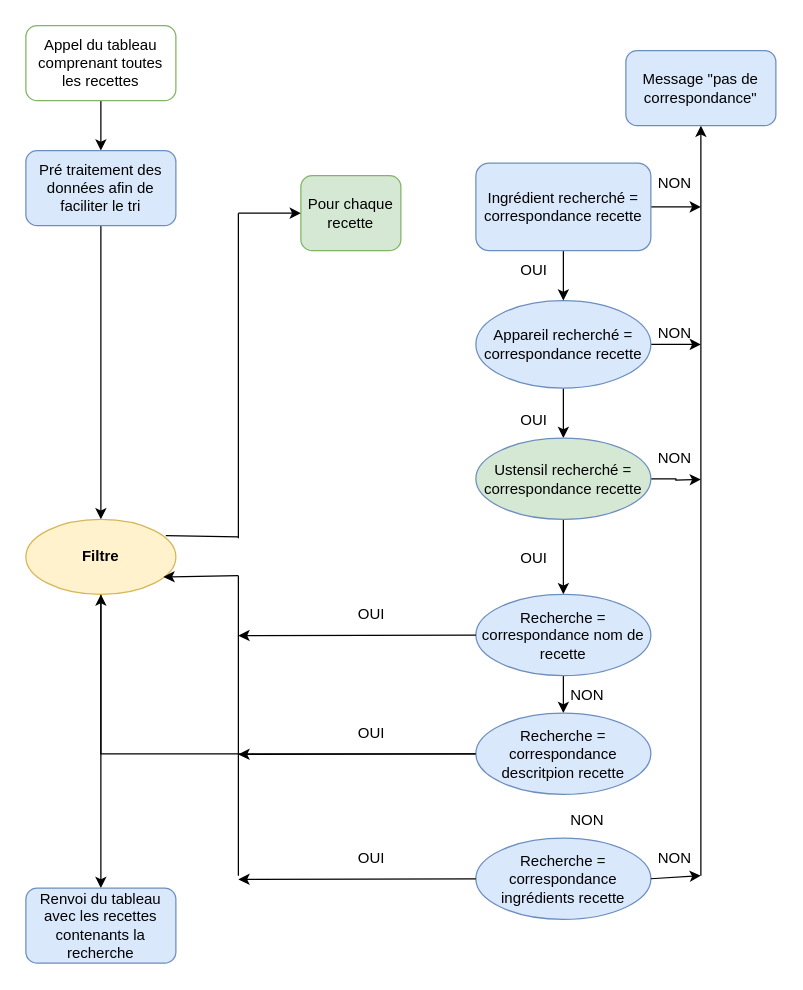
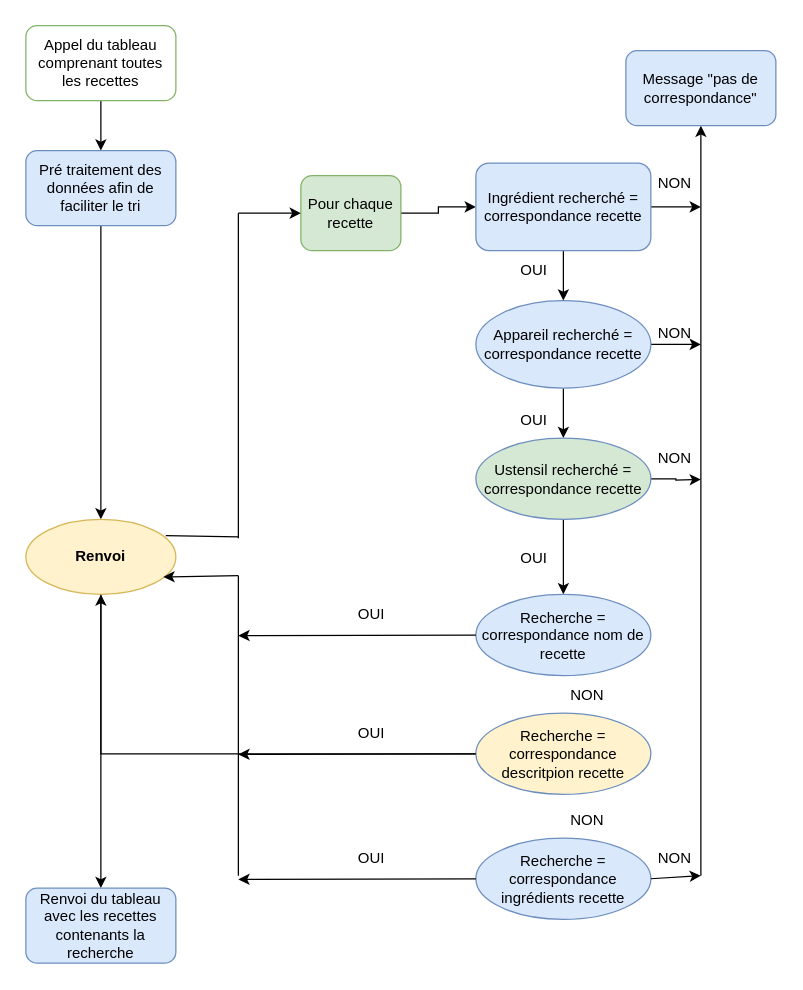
+ <mxCell id="8" value="" style="edgeStyle=orthogonalEdgeStyle;rounded=0;orthogonalLoop=1;jettySize=auto;html=1;" parent="1" source="9" target="15" edge="1"><mxGeometry relative="1" as="geometry" /></mxCell>
- <mxCell id="7" value="&lt;b&gt;Filtre&lt;/b&gt;" style="ellipse;whiteSpace=wrap;html=1;fillColor=#fff2cc;strokeColor=#d6b656;rounded=1;" parent="1" vertex="1"><mxGeometry x="20" y="415" width="120" height="60" as="geometry" /></mxCell>
+ <mxCell id="7" value="&lt;b&gt;Renvoi&lt;/b&gt;" style="ellipse;whiteSpace=wrap;html=1;fillColor=#fff2cc;strokeColor=#d6b656;rounded=1;" parent="1" vertex="1"><mxGeometry x="20" y="415" width="120" height="60" as="geometry" /></mxCell>
- <mxCell id="22" value="" style="edgeStyle=orthogonalEdgeStyle;rounded=0;orthogonalLoop=1;jettySize=auto;html=1;" parent="1" source="23" target="25" edge="1"><mxGeometry relative="1" as="geometry" /></mxCell>
- <mxCell id="25" value="Recherche =&lt;br&gt;&lt;span&gt;correspondance descritpion recette&lt;/span&gt;" style="ellipse;whiteSpace=wrap;html=1;fillColor=#dae8fc;strokeColor=#6c8ebf;rounded=1;" parent="1" vertex="1"><mxGeometry x="380" y="570" width="140" height="65" as="geometry" /></mxCell>
+ <mxCell id="25" value="Recherche =&lt;br&gt;&lt;span&gt;correspondance descritpion recette&lt;/span&gt;" style="ellipse;whiteSpace=wrap;html=1;fillColor=#fff2cc;strokeColor=#6c8ebf;rounded=1;" parent="1" vertex="1"><mxGeometry x="380" y="570" width="140" height="65" as="geometry" /></mxCell>
